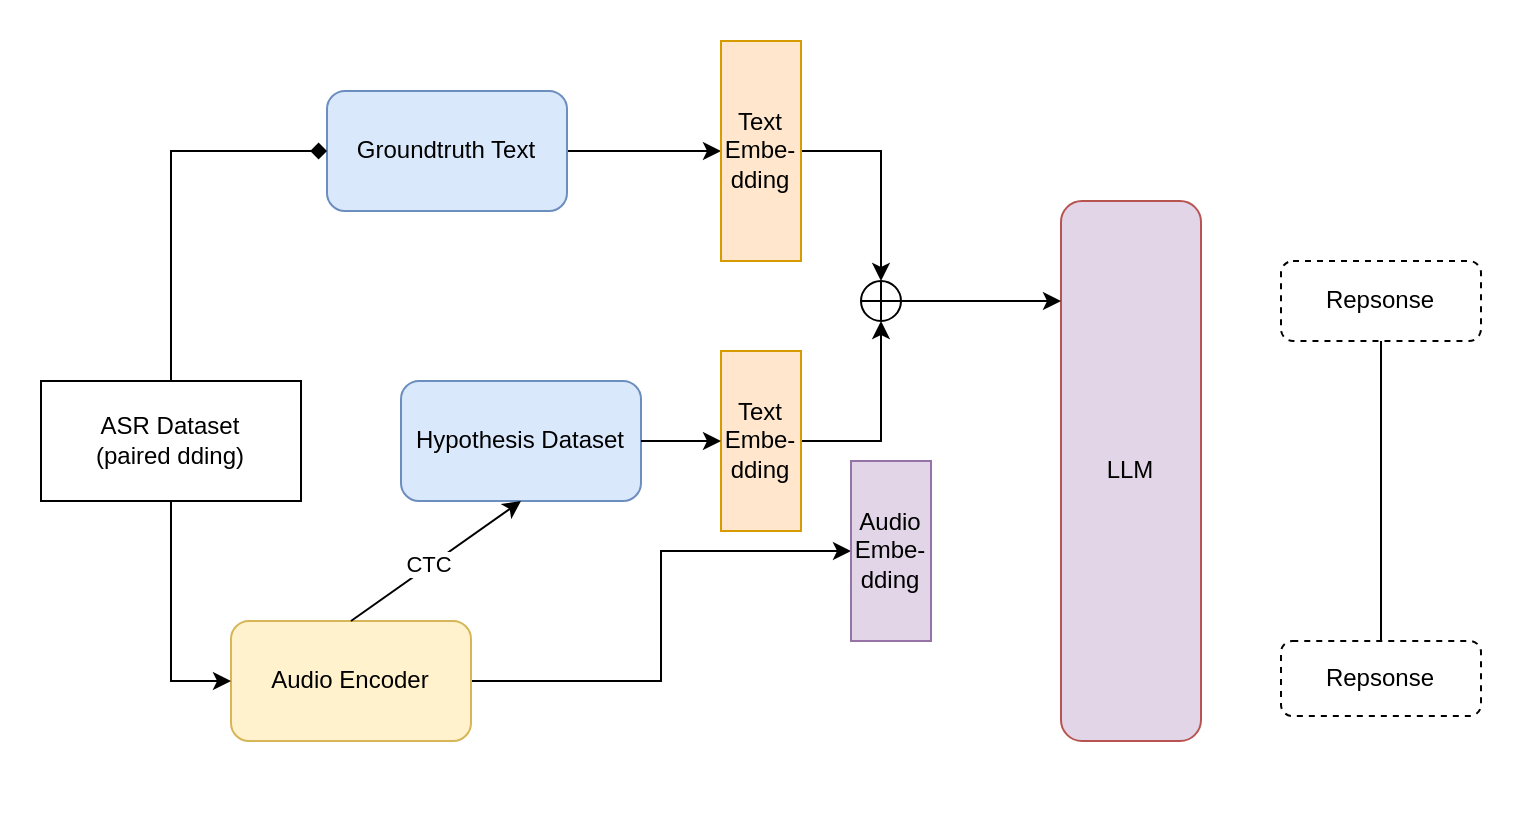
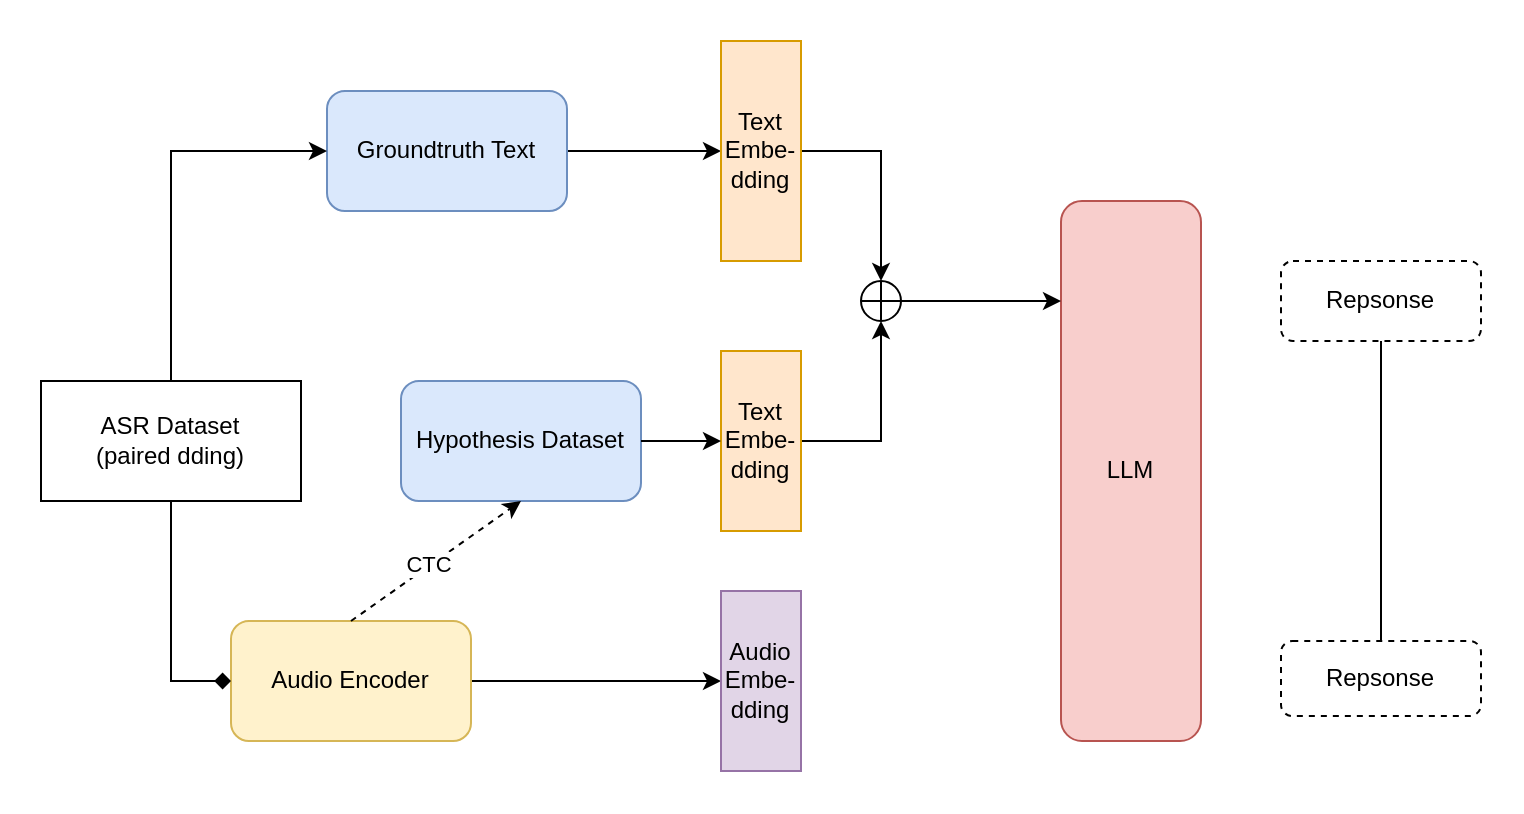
- <mxCell id="8" style="edgeStyle=orthogonalEdgeStyle;rounded=0;orthogonalLoop=1;jettySize=auto;html=1;exitX=0.5;exitY=0;exitDx=0;exitDy=0;entryX=0;entryY=0.5;entryDx=0;entryDy=0;endArrow=diamond;" parent="1" source="10" target="3" edge="1"><mxGeometry relative="1" as="geometry" /></mxCell>
+ <mxCell id="8" style="edgeStyle=orthogonalEdgeStyle;rounded=0;orthogonalLoop=1;jettySize=auto;html=1;exitX=0.5;exitY=0;exitDx=0;exitDy=0;entryX=0;entryY=0.5;entryDx=0;entryDy=0;" parent="1" source="10" target="3" edge="1"><mxGeometry relative="1" as="geometry" /></mxCell>
- <mxCell id="7" value="LLM" style="rounded=1;whiteSpace=wrap;html=1;fillColor=#e1d5e7;strokeColor=#b85450;" parent="1" vertex="1"><mxGeometry x="530" y="100" width="70" height="270" as="geometry" /></mxCell>
+ <mxCell id="7" value="LLM" style="rounded=1;whiteSpace=wrap;html=1;fillColor=#f8cecc;strokeColor=#b85450;" parent="1" vertex="1"><mxGeometry x="530" y="100" width="70" height="270" as="geometry" /></mxCell>
- <mxCell id="16" value="" style="endArrow=classic;html=1;rounded=0;exitX=0.5;exitY=0;exitDx=0;exitDy=0;entryX=0.5;entryY=1;entryDx=0;entryDy=0;" parent="1" source="5" target="6" edge="1"><mxGeometry width="50" height="50" relative="1" as="geometry"><mxPoint x="390" y="280" as="sourcePoint" /><mxPoint x="270" y="300" as="targetPoint" /></mxGeometry></mxCell>
+ <mxCell id="16" value="" style="endArrow=classic;html=1;rounded=0;exitX=0.5;exitY=0;exitDx=0;exitDy=0;entryX=0.5;entryY=1;entryDx=0;entryDy=0;dashed=1;" parent="1" source="5" target="6" edge="1"><mxGeometry width="50" height="50" relative="1" as="geometry"><mxPoint x="390" y="280" as="sourcePoint" /><mxPoint x="270" y="300" as="targetPoint" /></mxGeometry></mxCell>
- <mxCell id="15" value="Audio Embe-dding" style="rounded=0;whiteSpace=wrap;html=1;fillColor=#e1d5e7;strokeColor=#9673a6;" parent="1" vertex="1"><mxGeometry x="425" y="230" width="40" height="90" as="geometry" /></mxCell>
+ <mxCell id="15" value="Audio Embe-dding" style="rounded=0;whiteSpace=wrap;html=1;fillColor=#e1d5e7;strokeColor=#9673a6;" parent="1" vertex="1"><mxGeometry x="360" y="295" width="40" height="90" as="geometry" /></mxCell>
- <mxCell id="9" style="edgeStyle=orthogonalEdgeStyle;rounded=0;orthogonalLoop=1;jettySize=auto;html=1;entryX=0;entryY=0.5;entryDx=0;entryDy=0;" parent="1" source="10" target="5" edge="1"><mxGeometry relative="1" as="geometry"><Array as="points"><mxPoint x="85" y="340" /></Array></mxGeometry></mxCell>
+ <mxCell id="9" style="edgeStyle=orthogonalEdgeStyle;rounded=0;orthogonalLoop=1;jettySize=auto;html=1;entryX=0;entryY=0.5;entryDx=0;entryDy=0;endArrow=diamond;" parent="1" source="10" target="5" edge="1"><mxGeometry relative="1" as="geometry"><Array as="points"><mxPoint x="85" y="340" /></Array></mxGeometry></mxCell>
